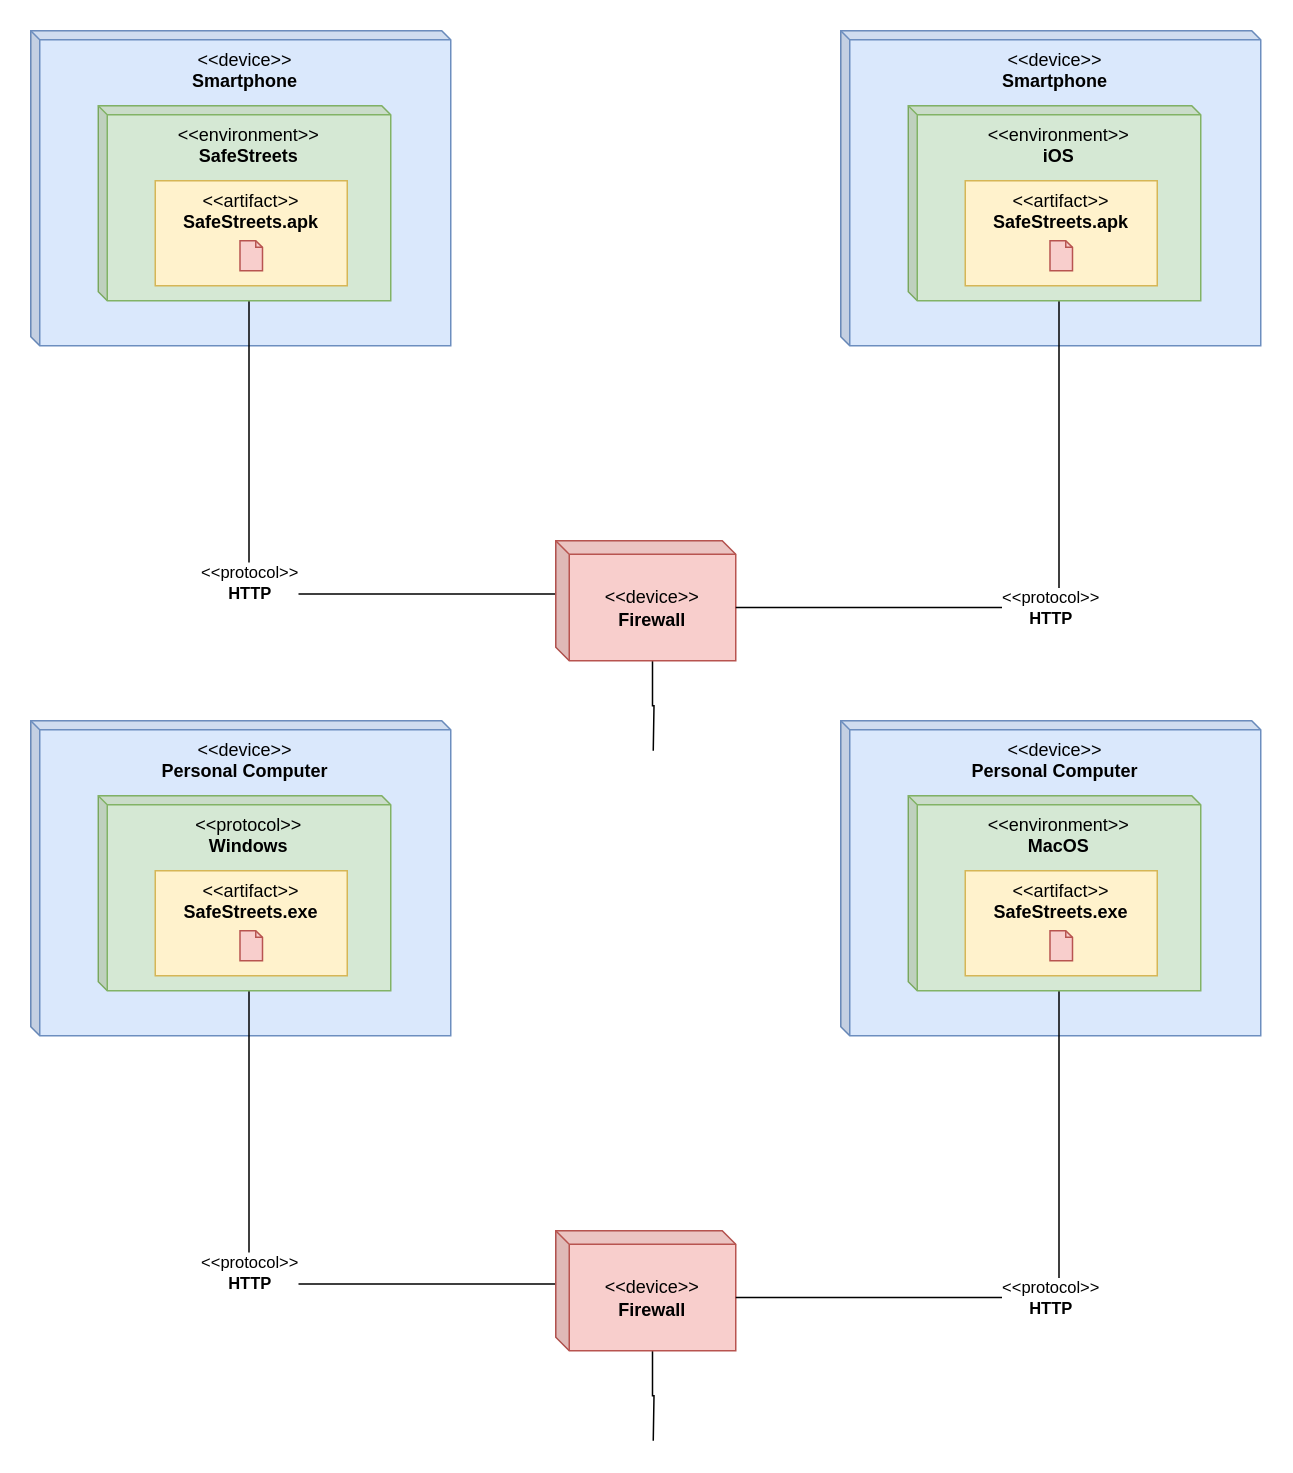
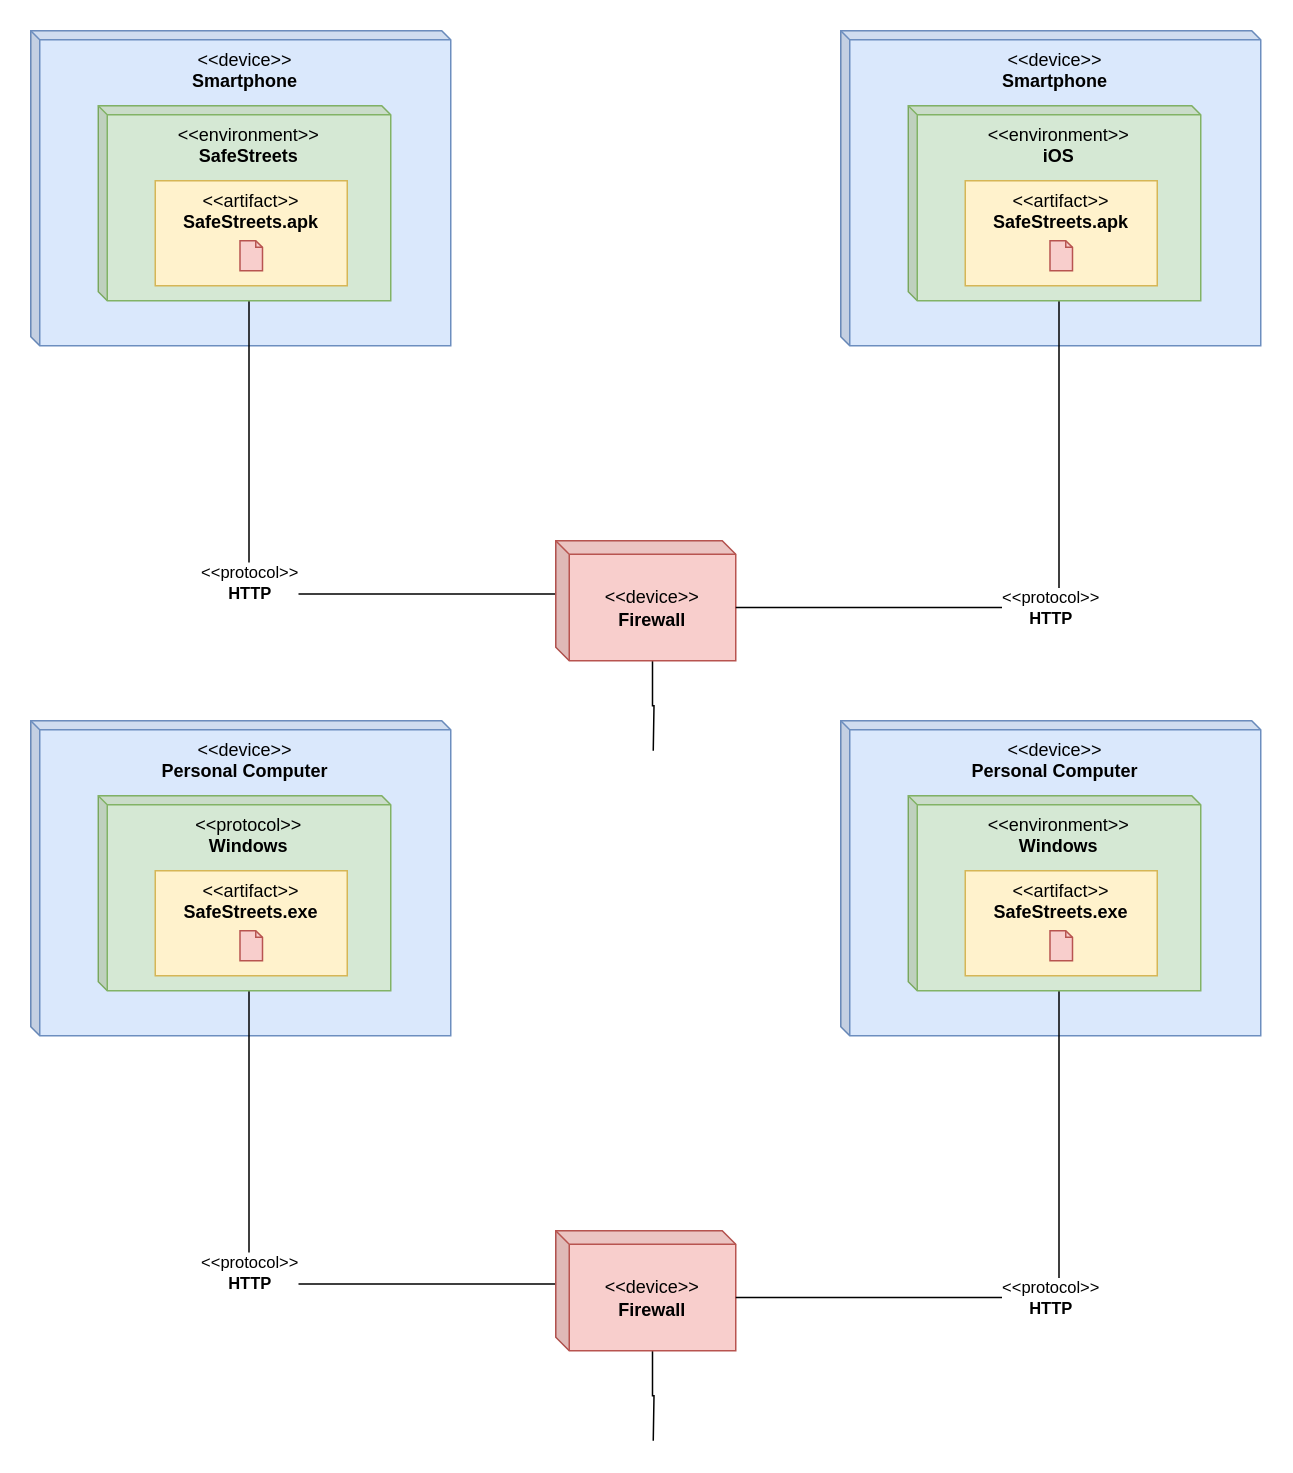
- <mxCell id="23" value="&amp;lt;&amp;lt;environment&amp;gt;&amp;gt;&lt;br&gt;&lt;b&gt;MacOS&lt;/b&gt;" style="shape=cube;whiteSpace=wrap;html=1;boundedLbl=1;backgroundOutline=1;darkOpacity=0.05;darkOpacity2=0.1;size=6;labelPosition=center;verticalLabelPosition=middle;align=center;verticalAlign=top;fillColor=#d5e8d4;strokeColor=#82b366;" vertex="1" parent="1"><mxGeometry x="605" y="530" width="195" height="130" as="geometry" /></mxCell>
+ <mxCell id="23" value="&amp;lt;&amp;lt;environment&amp;gt;&amp;gt;&lt;br&gt;&lt;b&gt;Windows&lt;/b&gt;" style="shape=cube;whiteSpace=wrap;html=1;boundedLbl=1;backgroundOutline=1;darkOpacity=0.05;darkOpacity2=0.1;size=6;labelPosition=center;verticalLabelPosition=middle;align=center;verticalAlign=top;fillColor=#d5e8d4;strokeColor=#82b366;" vertex="1" parent="1"><mxGeometry x="605" y="530" width="195" height="130" as="geometry" /></mxCell>
